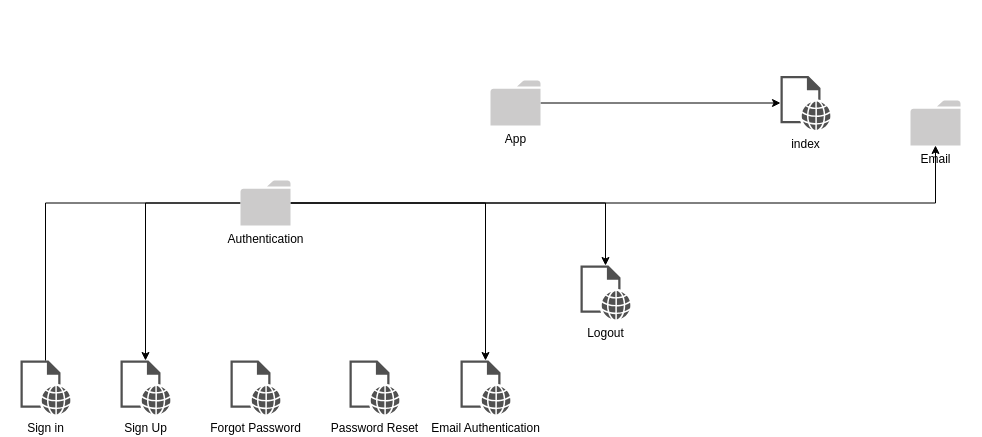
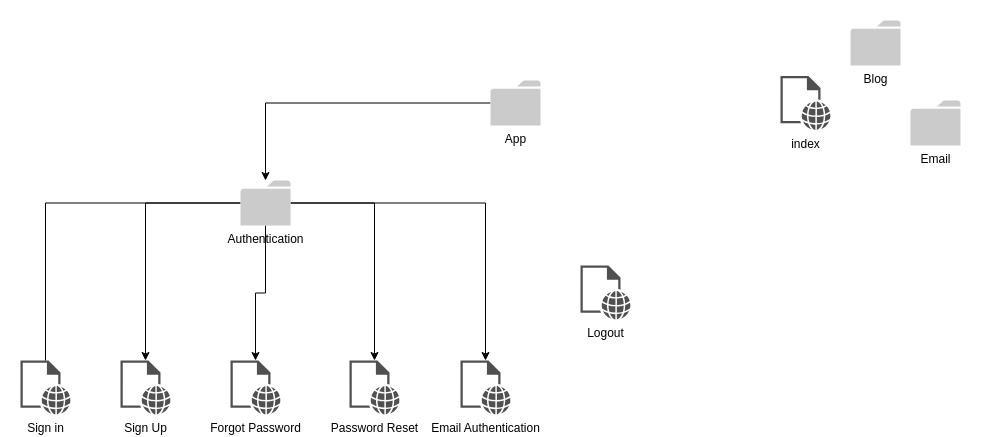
+ <mxCell id="3" value="Blog" style="sketch=0;pointerEvents=1;shadow=0;dashed=0;html=1;strokeColor=none;labelPosition=center;verticalLabelPosition=bottom;verticalAlign=top;outlineConnect=0;align=center;shape=mxgraph.office.concepts.folder;fillColor=#CCCBCB;" vertex="1" parent="1"><mxGeometry x="850" y="20" width="50" height="45" as="geometry" /></mxCell>
+ <mxCell id="14" style="edgeStyle=orthogonalEdgeStyle;rounded=0;orthogonalLoop=1;jettySize=auto;html=1;" edge="1" parent="1" source="15" target="12"><mxGeometry relative="1" as="geometry" /></mxCell>
- <mxCell id="13" style="edgeStyle=orthogonalEdgeStyle;rounded=0;orthogonalLoop=1;jettySize=auto;html=1;" edge="1" parent="1" source="15" target="2"><mxGeometry relative="1" as="geometry" /></mxCell>
- <mxCell id="9" style="edgeStyle=orthogonalEdgeStyle;rounded=0;orthogonalLoop=1;jettySize=auto;html=1;" edge="1" parent="1" source="12" target="4"><mxGeometry relative="1" as="geometry" /></mxCell>
+ <mxCell id="9" style="edgeStyle=orthogonalEdgeStyle;rounded=0;orthogonalLoop=1;jettySize=auto;html=1;" edge="1" parent="1" source="12" target="18"><mxGeometry relative="1" as="geometry" /></mxCell>
- <mxCell id="11" style="edgeStyle=orthogonalEdgeStyle;rounded=0;orthogonalLoop=1;jettySize=auto;html=1;" edge="1" parent="1" source="12" target="20"><mxGeometry relative="1" as="geometry" /></mxCell>
+ <mxCell id="8" style="edgeStyle=orthogonalEdgeStyle;rounded=0;orthogonalLoop=1;jettySize=auto;html=1;" edge="1" parent="1" source="12" target="17"><mxGeometry relative="1" as="geometry" /></mxCell>
